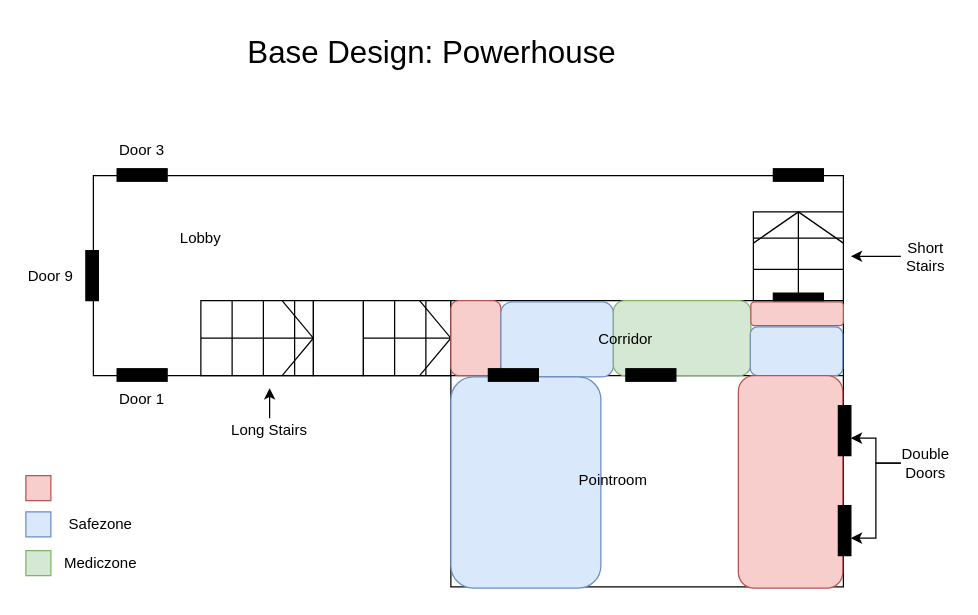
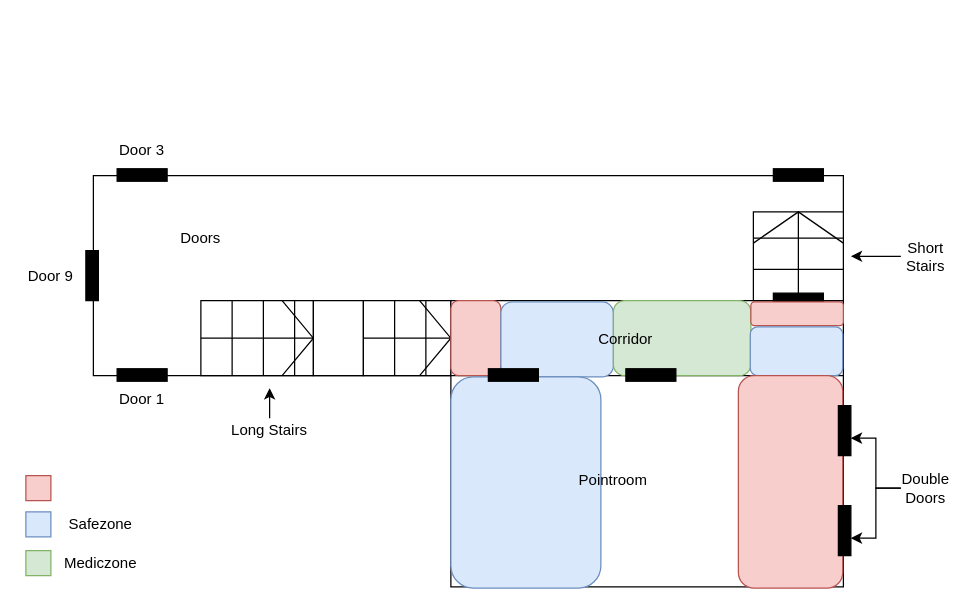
- <mxCell id="24" value="&lt;font style=&quot;font-size: 25px&quot;&gt;Base Design: Powerhouse &lt;/font&gt;" style="text;html=1;strokeColor=none;fillColor=none;align=center;verticalAlign=middle;whiteSpace=wrap;rounded=0;" parent="1" vertex="1"><mxGeometry x="150" y="20" width="390" height="40" as="geometry" /></mxCell>
- <mxCell id="43" value="Lobby" style="text;html=1;strokeColor=none;fillColor=none;align=center;verticalAlign=middle;whiteSpace=wrap;rounded=0;" vertex="1" parent="1"><mxGeometry x="140" y="180" width="40" height="20" as="geometry" /></mxCell>
+ <mxCell id="43" value="Doors" style="text;html=1;strokeColor=none;fillColor=none;align=center;verticalAlign=middle;whiteSpace=wrap;rounded=0;" vertex="1" parent="1"><mxGeometry x="140" y="180" width="40" height="20" as="geometry" /></mxCell>
- <mxCell id="23" value="Double Doors" style="text;html=1;strokeColor=none;fillColor=none;align=center;verticalAlign=middle;whiteSpace=wrap;rounded=0;" parent="1" vertex="1"><mxGeometry x="720" y="360" width="40" height="20" as="geometry" /></mxCell>
+ <mxCell id="23" value="Double Doors" style="text;html=1;strokeColor=none;fillColor=none;align=center;verticalAlign=middle;whiteSpace=wrap;rounded=0;" parent="1" vertex="1"><mxGeometry x="720" y="380" width="40" height="20" as="geometry" /></mxCell>
